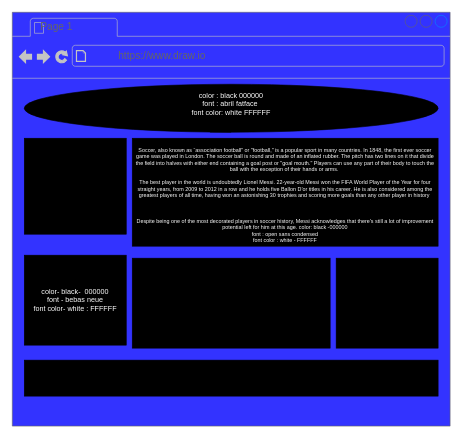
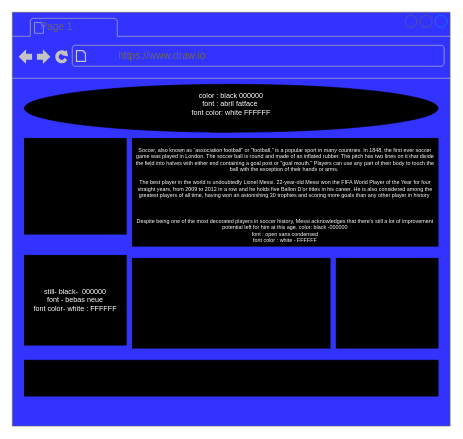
- <mxCell id="10" value="&lt;font color=&quot;#ffffff&quot;&gt;color- black-&amp;nbsp;&lt;/font&gt;&lt;span style=&quot;color: rgb(255 , 255 , 255)&quot;&gt;&amp;nbsp;000000&lt;/span&gt;&lt;font color=&quot;#ffffff&quot;&gt;&lt;br&gt;font - bebas neue&lt;br&gt;font color- white : FFFFFF&lt;br&gt;&lt;/font&gt;" style="rounded=0;whiteSpace=wrap;html=1;fillColor=#000000;" parent="2" vertex="1"><mxGeometry x="20" y="405" width="170" height="150" as="geometry" /></mxCell>
+ <mxCell id="10" value="&lt;font color=&quot;#ffffff&quot;&gt;still- black-&amp;nbsp;&lt;/font&gt;&lt;span style=&quot;color: rgb(255 , 255 , 255)&quot;&gt;&amp;nbsp;000000&lt;/span&gt;&lt;font color=&quot;#ffffff&quot;&gt;&lt;br&gt;font - bebas neue&lt;br&gt;font color- white : FFFFFF&lt;br&gt;&lt;/font&gt;" style="rounded=0;whiteSpace=wrap;html=1;fillColor=#000000;" parent="2" vertex="1"><mxGeometry x="20" y="405" width="170" height="150" as="geometry" /></mxCell>
